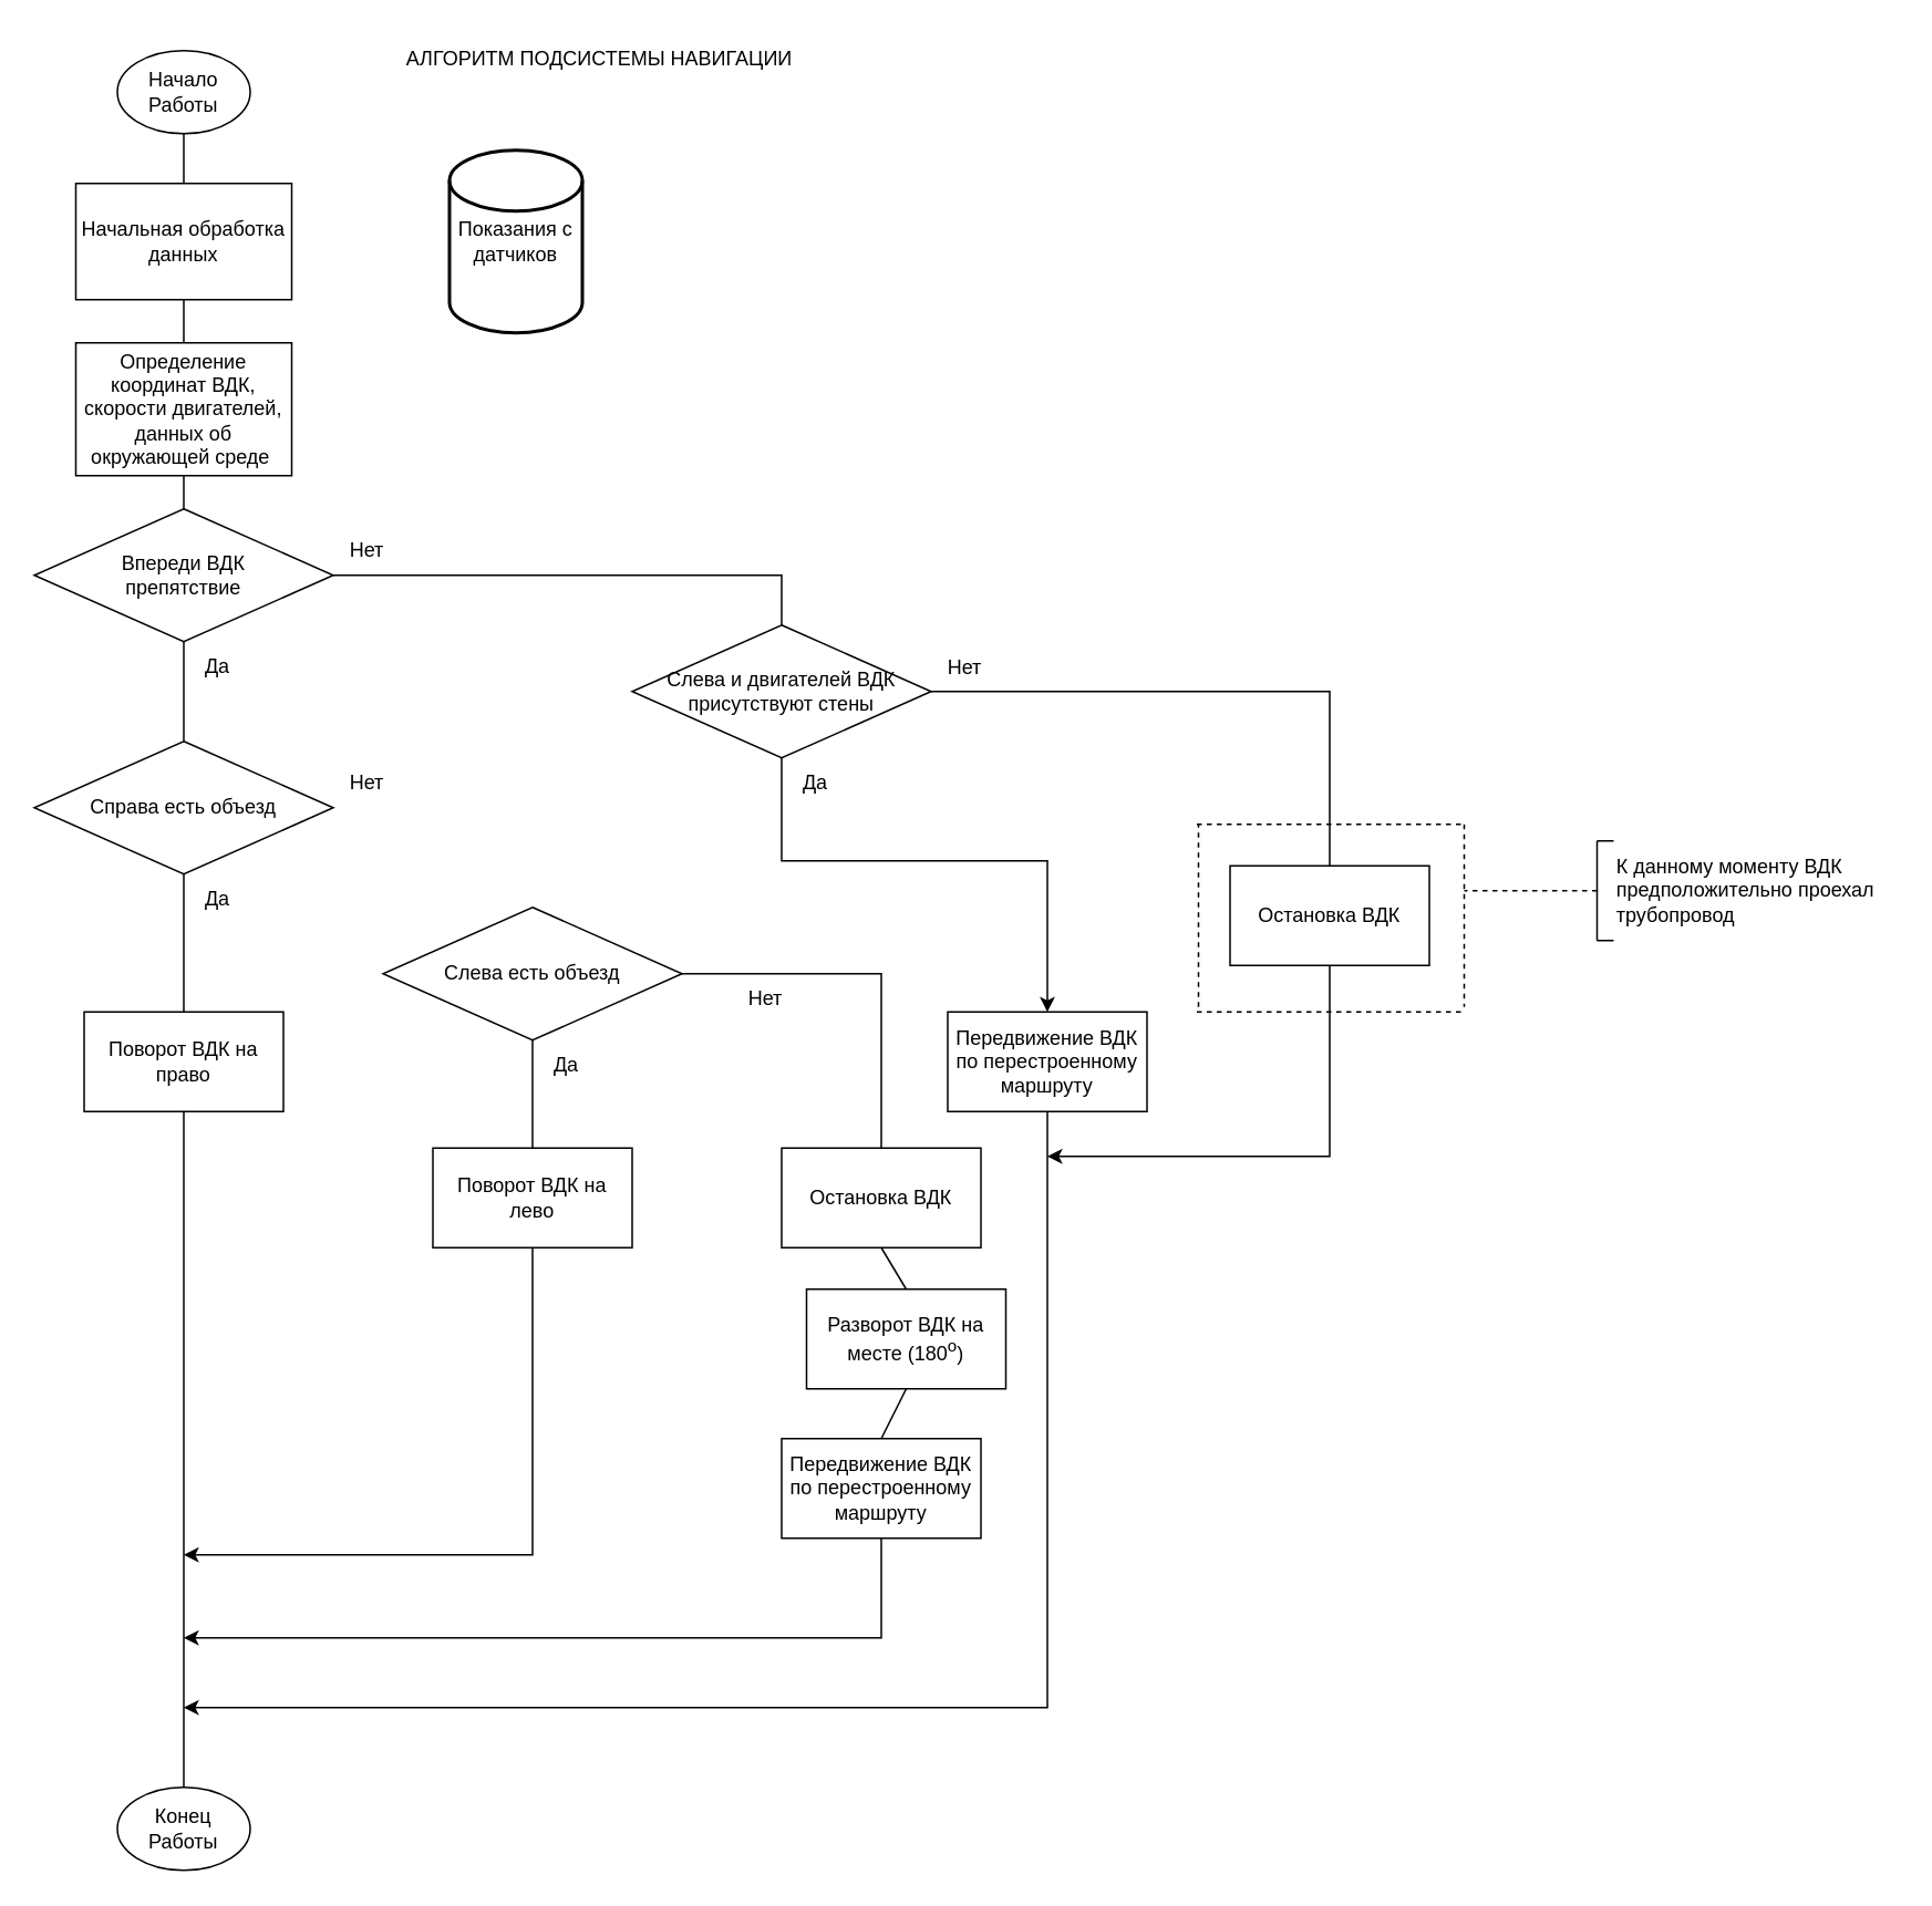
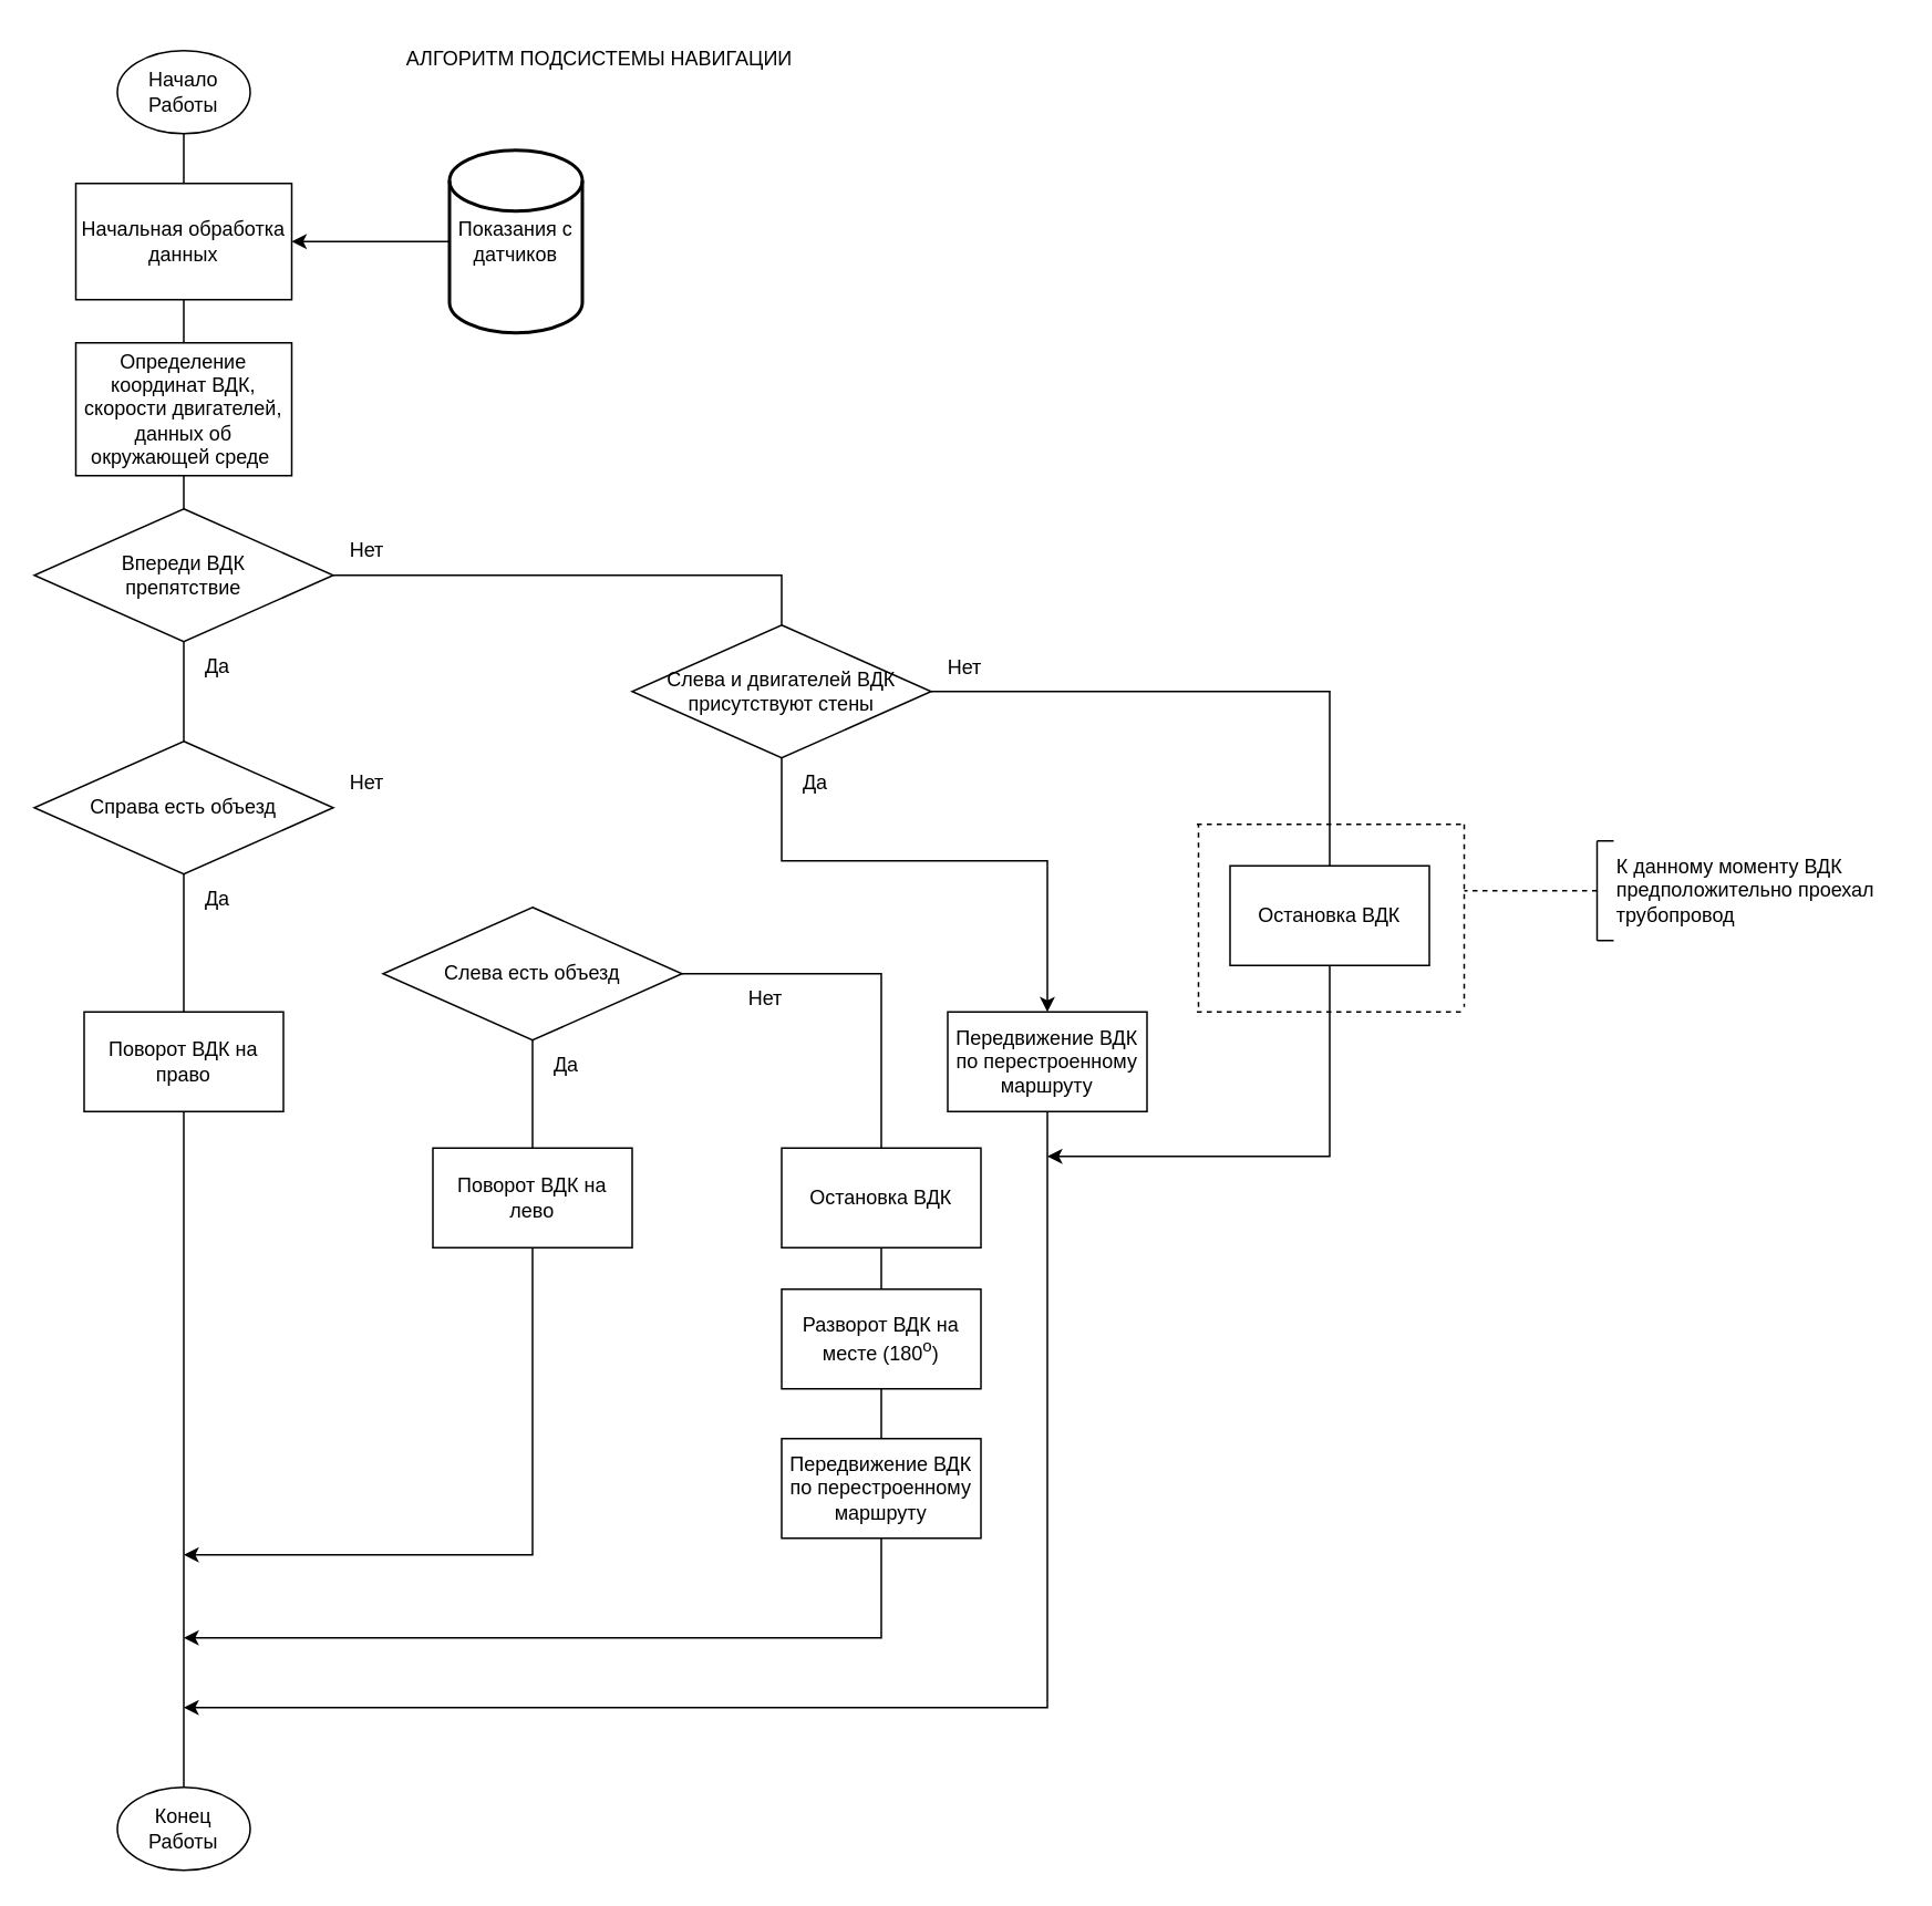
+ <mxCell id="4" style="edgeStyle=orthogonalEdgeStyle;rounded=0;orthogonalLoop=1;jettySize=auto;html=1;" edge="1" parent="1" source="5" target="6"><mxGeometry relative="1" as="geometry" /></mxCell>
- <mxCell id="34" value="Разворот ВДК на месте (180&lt;sup&gt;о&lt;/sup&gt;)" style="rounded=0;whiteSpace=wrap;html=1;" vertex="1" parent="1"><mxGeometry x="485" y="776" width="120" height="60" as="geometry" /></mxCell>
+ <mxCell id="34" value="Разворот ВДК на месте (180&lt;sup&gt;о&lt;/sup&gt;)" style="rounded=0;whiteSpace=wrap;html=1;" vertex="1" parent="1"><mxGeometry x="470" y="776" width="120" height="60" as="geometry" /></mxCell>
